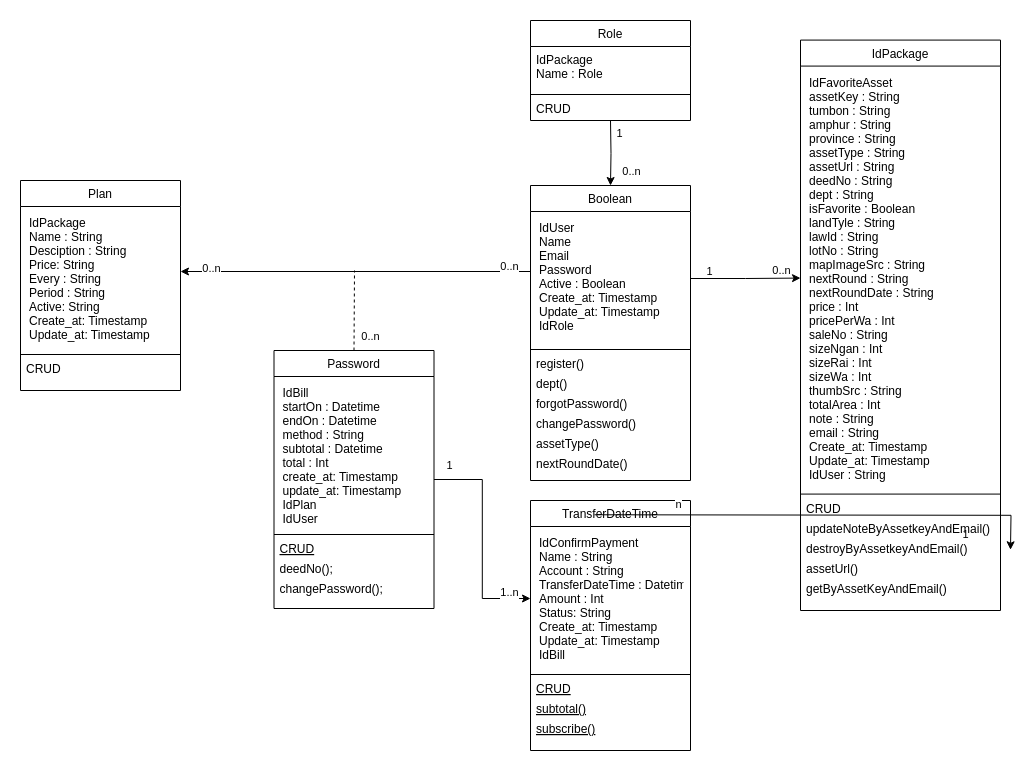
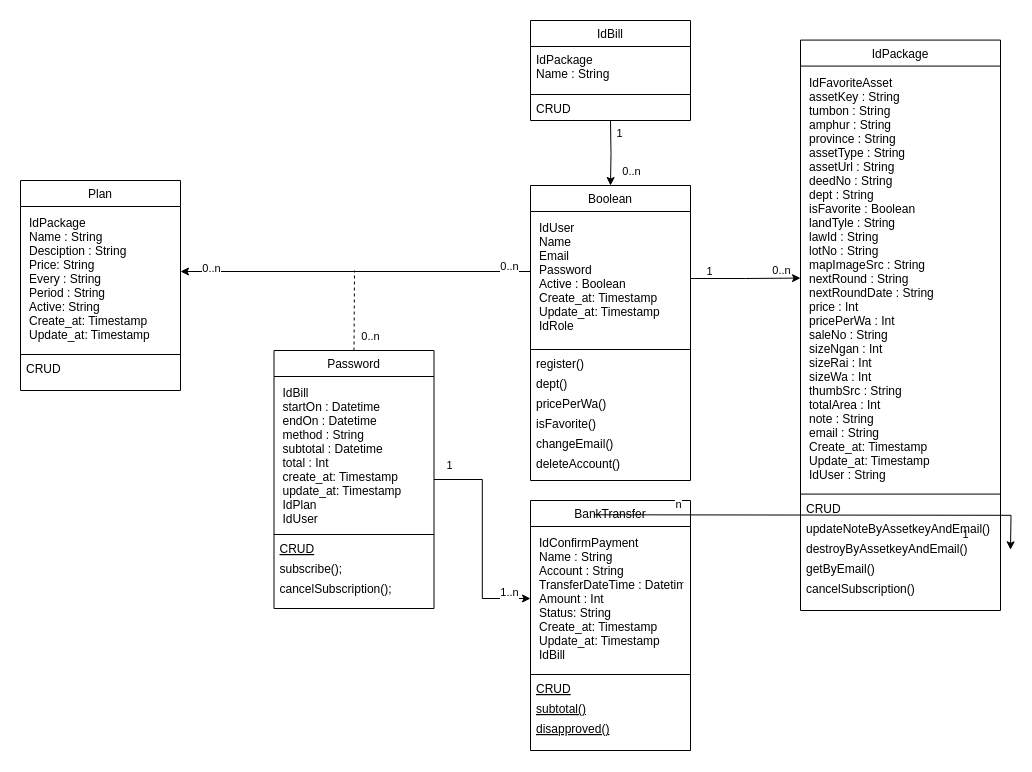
- <mxCell id="52" value="Role" style="swimlane;fontStyle=0;align=center;verticalAlign=top;childLayout=stackLayout;horizontal=1;startSize=26;horizontalStack=0;resizeParent=1;resizeLast=0;collapsible=1;marginBottom=0;rounded=0;shadow=0;strokeWidth=1;" vertex="1" parent="1"><mxGeometry x="530" y="20" width="160" height="100" as="geometry"><mxRectangle x="130" y="380" width="160" height="26" as="alternateBounds" /></mxGeometry></mxCell>
+ <mxCell id="52" value="IdBill" style="swimlane;fontStyle=0;align=center;verticalAlign=top;childLayout=stackLayout;horizontal=1;startSize=26;horizontalStack=0;resizeParent=1;resizeLast=0;collapsible=1;marginBottom=0;rounded=0;shadow=0;strokeWidth=1;" vertex="1" parent="1"><mxGeometry x="530" y="20" width="160" height="100" as="geometry"><mxRectangle x="130" y="380" width="160" height="26" as="alternateBounds" /></mxGeometry></mxCell>
- <mxCell id="53" value="IdPackage&#10;Name : Role" style="text;align=left;verticalAlign=top;spacingLeft=4;spacingRight=4;overflow=hidden;rotatable=0;points=[[0,0.5],[1,0.5]];portConstraint=eastwest;" vertex="1" parent="52"><mxGeometry y="26" width="160" height="44" as="geometry" /></mxCell>
+ <mxCell id="53" value="IdPackage&#10;Name : String" style="text;align=left;verticalAlign=top;spacingLeft=4;spacingRight=4;overflow=hidden;rotatable=0;points=[[0,0.5],[1,0.5]];portConstraint=eastwest;" vertex="1" parent="52"><mxGeometry y="26" width="160" height="44" as="geometry" /></mxCell>
- <mxCell id="7" value="forgotPassword()" style="text;align=left;verticalAlign=bottom;spacingLeft=4;spacingRight=4;overflow=hidden;rotatable=0;points=[[0,0.5],[1,0.5]];portConstraint=eastwest;" vertex="1" parent="2"><mxGeometry y="208" width="160" height="20" as="geometry" /></mxCell>
+ <mxCell id="7" value="pricePerWa()" style="text;align=left;verticalAlign=bottom;spacingLeft=4;spacingRight=4;overflow=hidden;rotatable=0;points=[[0,0.5],[1,0.5]];portConstraint=eastwest;" vertex="1" parent="2"><mxGeometry y="208" width="160" height="20" as="geometry" /></mxCell>
- <mxCell id="8" value="changePassword()" style="text;align=left;verticalAlign=bottom;spacingLeft=4;spacingRight=4;overflow=hidden;rotatable=0;points=[[0,0.5],[1,0.5]];portConstraint=eastwest;" vertex="1" parent="2"><mxGeometry y="228" width="160" height="20" as="geometry" /></mxCell>
+ <mxCell id="8" value="isFavorite()" style="text;align=left;verticalAlign=bottom;spacingLeft=4;spacingRight=4;overflow=hidden;rotatable=0;points=[[0,0.5],[1,0.5]];portConstraint=eastwest;" vertex="1" parent="2"><mxGeometry y="228" width="160" height="20" as="geometry" /></mxCell>
- <mxCell id="9" value="assetType()" style="text;align=left;verticalAlign=bottom;spacingLeft=4;spacingRight=4;overflow=hidden;rotatable=0;points=[[0,0.5],[1,0.5]];portConstraint=eastwest;" vertex="1" parent="2"><mxGeometry y="248" width="160" height="20" as="geometry" /></mxCell>
+ <mxCell id="9" value="changeEmail()" style="text;align=left;verticalAlign=bottom;spacingLeft=4;spacingRight=4;overflow=hidden;rotatable=0;points=[[0,0.5],[1,0.5]];portConstraint=eastwest;" vertex="1" parent="2"><mxGeometry y="248" width="160" height="20" as="geometry" /></mxCell>
- <mxCell id="10" value="nextRoundDate()" style="text;align=left;verticalAlign=bottom;spacingLeft=4;spacingRight=4;overflow=hidden;rotatable=0;points=[[0,0.5],[1,0.5]];portConstraint=eastwest;" vertex="1" parent="2"><mxGeometry y="268" width="160" height="20" as="geometry" /></mxCell>
+ <mxCell id="10" value="deleteAccount()" style="text;align=left;verticalAlign=bottom;spacingLeft=4;spacingRight=4;overflow=hidden;rotatable=0;points=[[0,0.5],[1,0.5]];portConstraint=eastwest;" vertex="1" parent="2"><mxGeometry y="268" width="160" height="20" as="geometry" /></mxCell>
- <mxCell id="11" value="TransferDateTime" style="swimlane;fontStyle=0;align=center;verticalAlign=top;childLayout=stackLayout;horizontal=1;startSize=26;horizontalStack=0;resizeParent=1;resizeLast=0;collapsible=1;marginBottom=0;rounded=0;shadow=0;strokeWidth=1;" parent="1" vertex="1"><mxGeometry x="530" y="500" width="160" height="250" as="geometry"><mxRectangle x="340" y="380" width="170" height="26" as="alternateBounds" /></mxGeometry></mxCell>
+ <mxCell id="11" value="BankTransfer" style="swimlane;fontStyle=0;align=center;verticalAlign=top;childLayout=stackLayout;horizontal=1;startSize=26;horizontalStack=0;resizeParent=1;resizeLast=0;collapsible=1;marginBottom=0;rounded=0;shadow=0;strokeWidth=1;" parent="1" vertex="1"><mxGeometry x="530" y="500" width="160" height="250" as="geometry"><mxRectangle x="340" y="380" width="170" height="26" as="alternateBounds" /></mxGeometry></mxCell>
- <mxCell id="24" value="deedNo();" style="text;align=left;verticalAlign=bottom;spacingLeft=4;spacingRight=4;overflow=hidden;rotatable=0;points=[[0,0.5],[1,0.5]];portConstraint=eastwest;" vertex="1" parent="20"><mxGeometry y="208" width="160" height="20" as="geometry" /></mxCell>
+ <mxCell id="24" value="subscribe();" style="text;align=left;verticalAlign=bottom;spacingLeft=4;spacingRight=4;overflow=hidden;rotatable=0;points=[[0,0.5],[1,0.5]];portConstraint=eastwest;" vertex="1" parent="20"><mxGeometry y="208" width="160" height="20" as="geometry" /></mxCell>
- <mxCell id="38" value="assetUrl()" style="text;align=left;verticalAlign=bottom;spacingLeft=4;spacingRight=4;overflow=hidden;rotatable=0;points=[[0,0.5],[1,0.5]];portConstraint=eastwest;spacing=2;" vertex="1" parent="32"><mxGeometry y="518" width="200" height="20" as="geometry" /></mxCell>
+ <mxCell id="38" value="getByEmail()" style="text;align=left;verticalAlign=bottom;spacingLeft=4;spacingRight=4;overflow=hidden;rotatable=0;points=[[0,0.5],[1,0.5]];portConstraint=eastwest;spacing=2;" vertex="1" parent="32"><mxGeometry y="518" width="200" height="20" as="geometry" /></mxCell>
- <mxCell id="25" value="changePassword();" style="text;align=left;verticalAlign=bottom;spacingLeft=4;spacingRight=4;overflow=hidden;rotatable=0;points=[[0,0.5],[1,0.5]];portConstraint=eastwest;" vertex="1" parent="20"><mxGeometry y="228" width="160" height="20" as="geometry" /></mxCell>
+ <mxCell id="25" value="cancelSubscription();" style="text;align=left;verticalAlign=bottom;spacingLeft=4;spacingRight=4;overflow=hidden;rotatable=0;points=[[0,0.5],[1,0.5]];portConstraint=eastwest;" vertex="1" parent="20"><mxGeometry y="228" width="160" height="20" as="geometry" /></mxCell>
- <mxCell id="39" value="getByAssetKeyAndEmail()" style="text;align=left;verticalAlign=bottom;spacingLeft=4;spacingRight=4;overflow=hidden;rotatable=0;points=[[0,0.5],[1,0.5]];portConstraint=eastwest;spacing=2;" vertex="1" parent="32"><mxGeometry y="538" width="200" height="20" as="geometry" /></mxCell>
+ <mxCell id="39" value="cancelSubscription()" style="text;align=left;verticalAlign=bottom;spacingLeft=4;spacingRight=4;overflow=hidden;rotatable=0;points=[[0,0.5],[1,0.5]];portConstraint=eastwest;spacing=2;" vertex="1" parent="32"><mxGeometry y="538" width="200" height="20" as="geometry" /></mxCell>
- <mxCell id="16" value="subscribe()" style="text;align=left;verticalAlign=bottom;spacingLeft=4;spacingRight=4;overflow=hidden;rotatable=0;points=[[0,0.5],[1,0.5]];portConstraint=eastwest;fontStyle=4" vertex="1" parent="11"><mxGeometry y="218" width="160" height="20" as="geometry" /></mxCell>
+ <mxCell id="16" value="disapproved()" style="text;align=left;verticalAlign=bottom;spacingLeft=4;spacingRight=4;overflow=hidden;rotatable=0;points=[[0,0.5],[1,0.5]];portConstraint=eastwest;fontStyle=4" vertex="1" parent="11"><mxGeometry y="218" width="160" height="20" as="geometry" /></mxCell>
